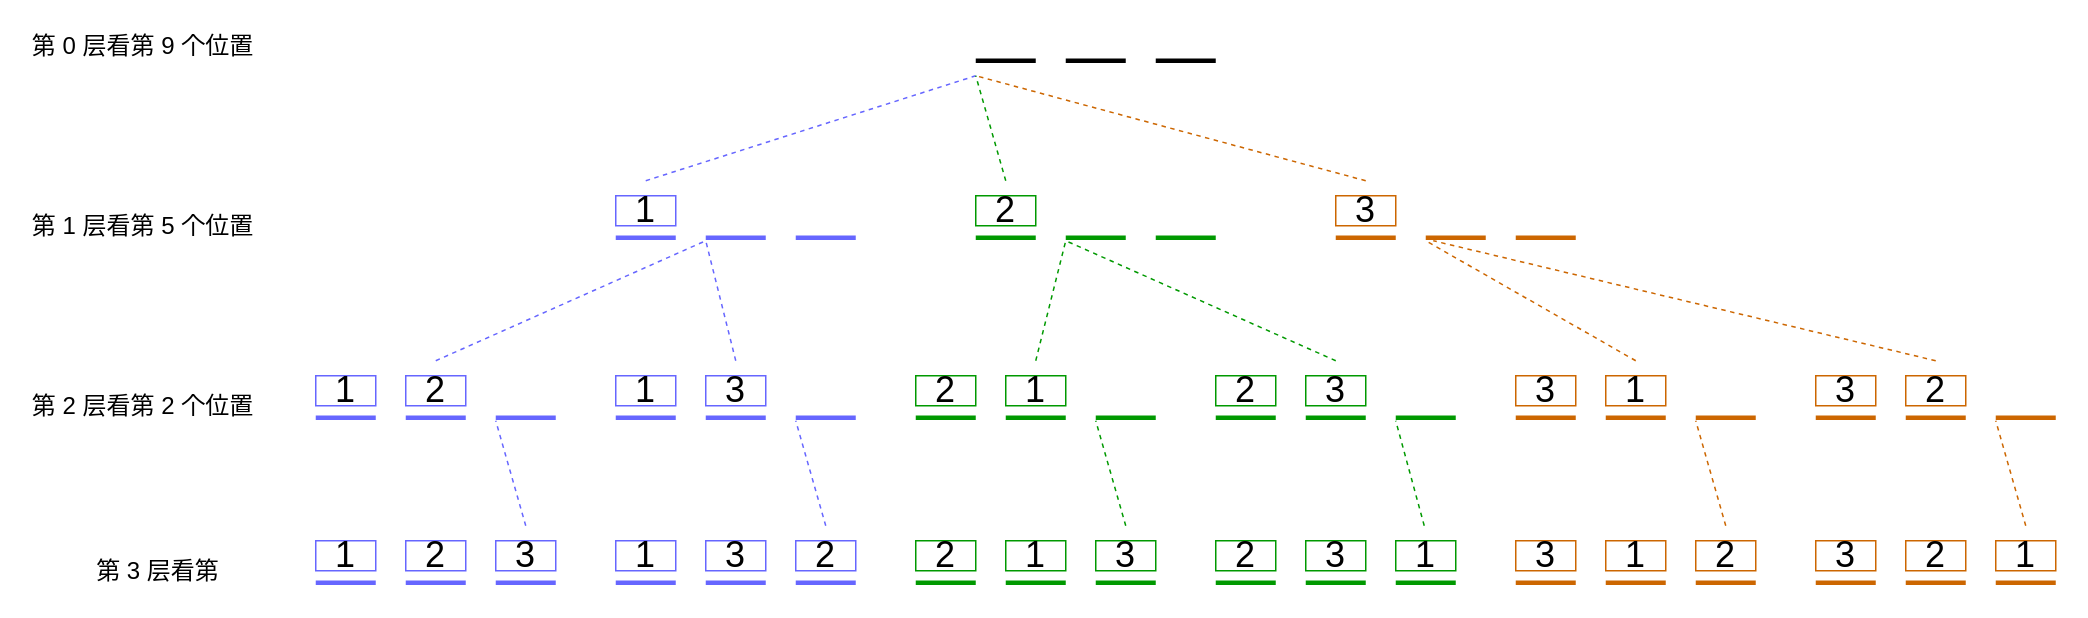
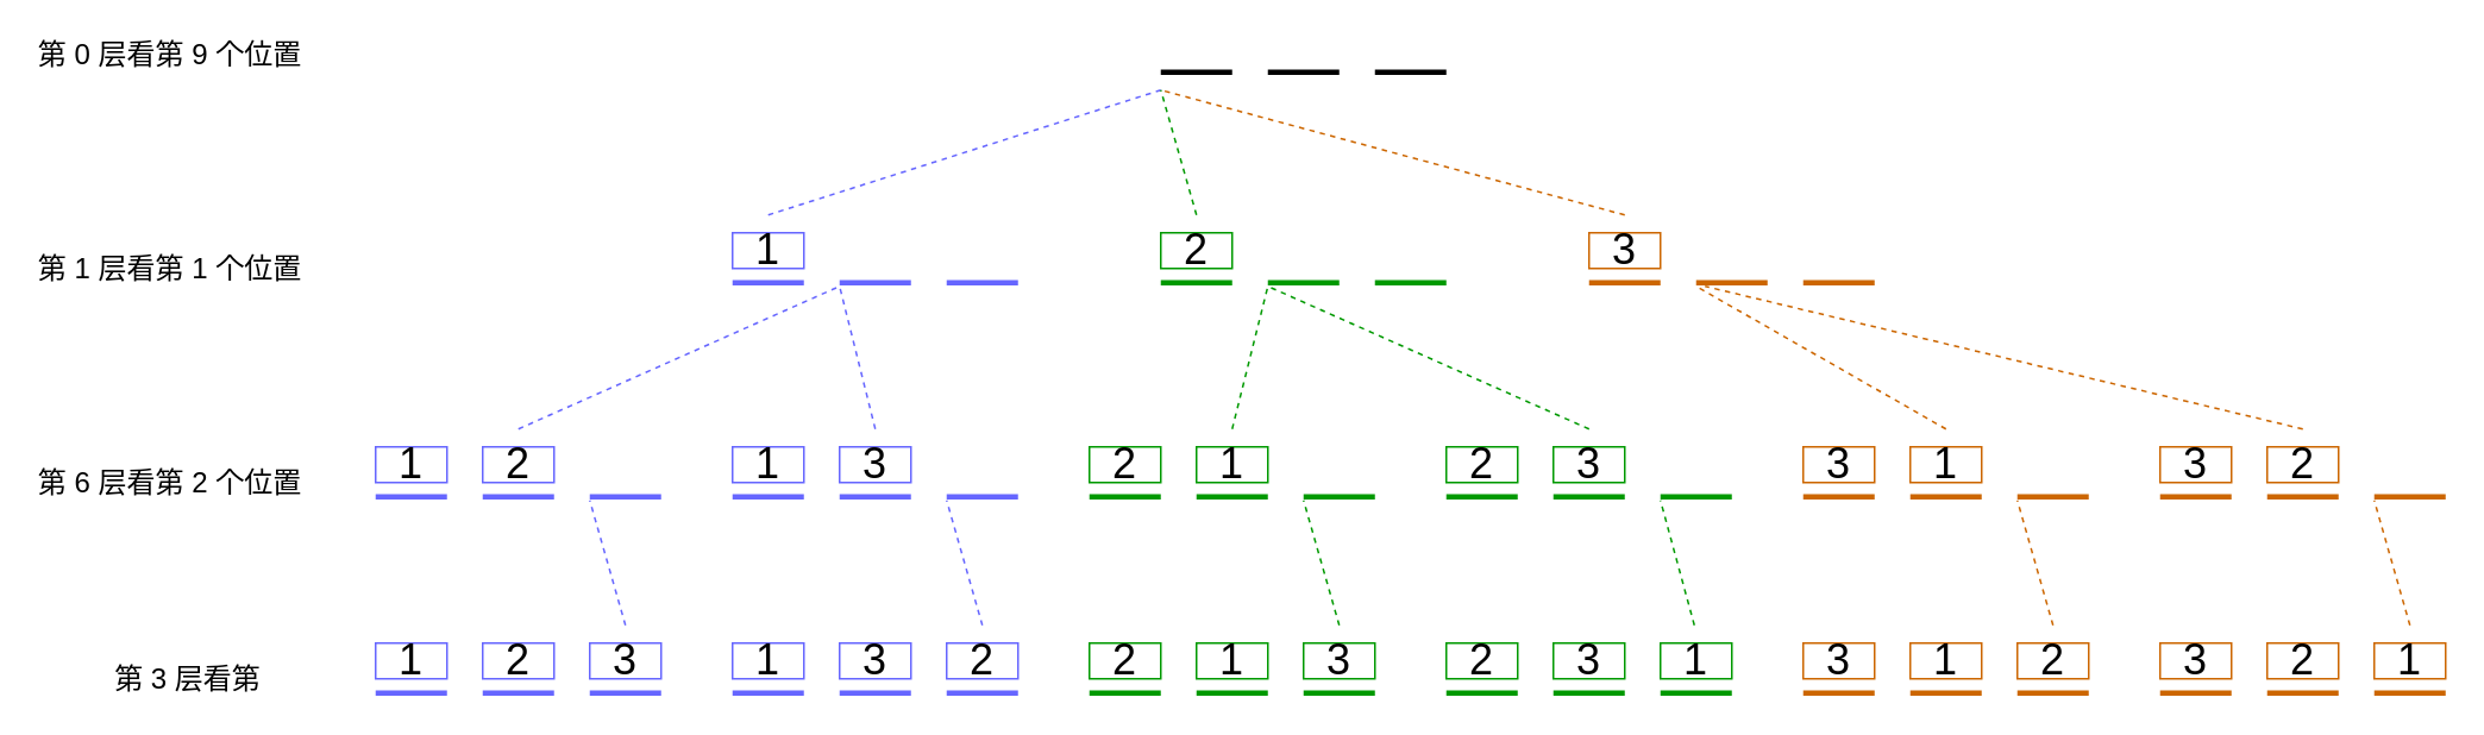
- <mxCell id="99" value="&lt;font style=&quot;font-size: 16px&quot;&gt;第 1 层看第 5 个位置&lt;/font&gt;" style="text;html=1;strokeColor=none;fillColor=none;align=center;verticalAlign=middle;whiteSpace=wrap;rounded=0;" parent="1" vertex="1"><mxGeometry x="20" y="140" width="150" height="20" as="geometry" /></mxCell>
+ <mxCell id="99" value="&lt;font style=&quot;font-size: 16px&quot;&gt;第 1 层看第 1 个位置&lt;/font&gt;" style="text;html=1;strokeColor=none;fillColor=none;align=center;verticalAlign=middle;whiteSpace=wrap;rounded=0;" parent="1" vertex="1"><mxGeometry x="20" y="140" width="150" height="20" as="geometry" /></mxCell>
- <mxCell id="100" value="&lt;font style=&quot;font-size: 16px&quot;&gt;第 2 层看第 2 个位置&lt;/font&gt;" style="text;html=1;strokeColor=none;fillColor=none;align=center;verticalAlign=middle;whiteSpace=wrap;rounded=0;" parent="1" vertex="1"><mxGeometry x="20" y="260" width="150" height="20" as="geometry" /></mxCell>
+ <mxCell id="100" value="&lt;font style=&quot;font-size: 16px&quot;&gt;第 6 层看第 2 个位置&lt;/font&gt;" style="text;html=1;strokeColor=none;fillColor=none;align=center;verticalAlign=middle;whiteSpace=wrap;rounded=0;" parent="1" vertex="1"><mxGeometry x="20" y="260" width="150" height="20" as="geometry" /></mxCell>
